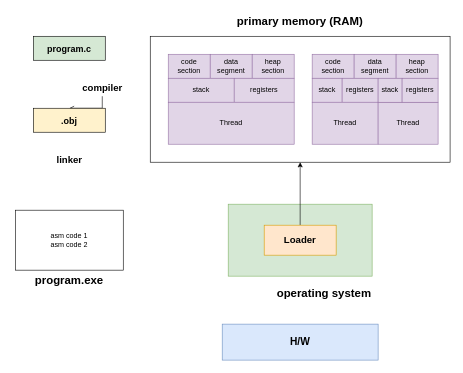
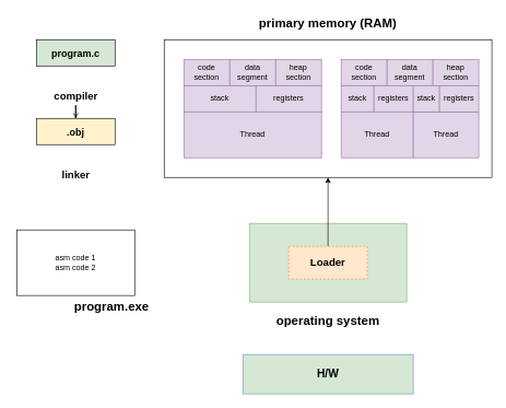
- <mxCell id="9" value="compiler" style="text;html=1;strokeColor=none;fillColor=none;align=center;verticalAlign=middle;whiteSpace=wrap;rounded=0;fontStyle=1;fontSize=16;" vertex="1" parent="1"><mxGeometry x="122.5" y="130" width="95" height="30" as="geometry" /></mxCell>
+ <mxCell id="9" value="compiler" style="text;html=1;strokeColor=none;fillColor=none;align=center;verticalAlign=middle;whiteSpace=wrap;rounded=0;fontStyle=1;fontSize=16;" vertex="1" parent="1"><mxGeometry x="67.5" y="130" width="95" height="30" as="geometry" /></mxCell>
- <mxCell id="12" value="Loader" style="rounded=0;whiteSpace=wrap;html=1;fillColor=#ffe6cc;strokeColor=#d79b00;fontStyle=1;fontSize=16;" vertex="1" parent="1"><mxGeometry x="440" y="375" width="120" height="50" as="geometry" /></mxCell>
+ <mxCell id="12" value="Loader" style="rounded=0;whiteSpace=wrap;html=1;fillColor=#ffe6cc;strokeColor=#d79b00;fontStyle=1;fontSize=16;dashed=1;" vertex="1" parent="1"><mxGeometry x="440" y="375" width="120" height="50" as="geometry" /></mxCell>
- <mxCell id="5" value="program.exe" style="text;html=1;strokeColor=none;fillColor=none;align=center;verticalAlign=middle;whiteSpace=wrap;rounded=0;fontStyle=1;fontSize=19;" vertex="1" parent="1"><mxGeometry x="20" y="457" width="190" height="20" as="geometry" /></mxCell>
+ <mxCell id="5" value="program.exe" style="text;html=1;strokeColor=none;fillColor=none;align=center;verticalAlign=middle;whiteSpace=wrap;rounded=0;fontStyle=1;fontSize=19;" vertex="1" parent="1"><mxGeometry x="75" y="457" width="190" height="20" as="geometry" /></mxCell>
- <mxCell id="13" value="operating system" style="text;html=1;strokeColor=none;fillColor=none;align=center;verticalAlign=middle;whiteSpace=wrap;rounded=0;fontStyle=1;fontSize=19;" vertex="1" parent="1"><mxGeometry x="420" y="470" width="240" height="40" as="geometry" /></mxCell>
+ <mxCell id="13" value="operating system" style="text;html=1;strokeColor=none;fillColor=none;align=center;verticalAlign=middle;whiteSpace=wrap;rounded=0;fontStyle=1;fontSize=19;" vertex="1" parent="1"><mxGeometry x="380" y="470" width="240" height="40" as="geometry" /></mxCell>
- <mxCell id="14" value="H/W" style="rounded=0;whiteSpace=wrap;html=1;fontStyle=1;fontSize=17;fillColor=#dae8fc;strokeColor=#6c8ebf;" vertex="1" parent="1"><mxGeometry x="370" y="540" width="260" height="60" as="geometry" /></mxCell>
+ <mxCell id="14" value="H/W" style="rounded=0;whiteSpace=wrap;html=1;fontStyle=1;fontSize=17;fillColor=#d5e8d4;strokeColor=#6c8ebf;" vertex="1" parent="1"><mxGeometry x="370" y="540" width="260" height="60" as="geometry" /></mxCell>
